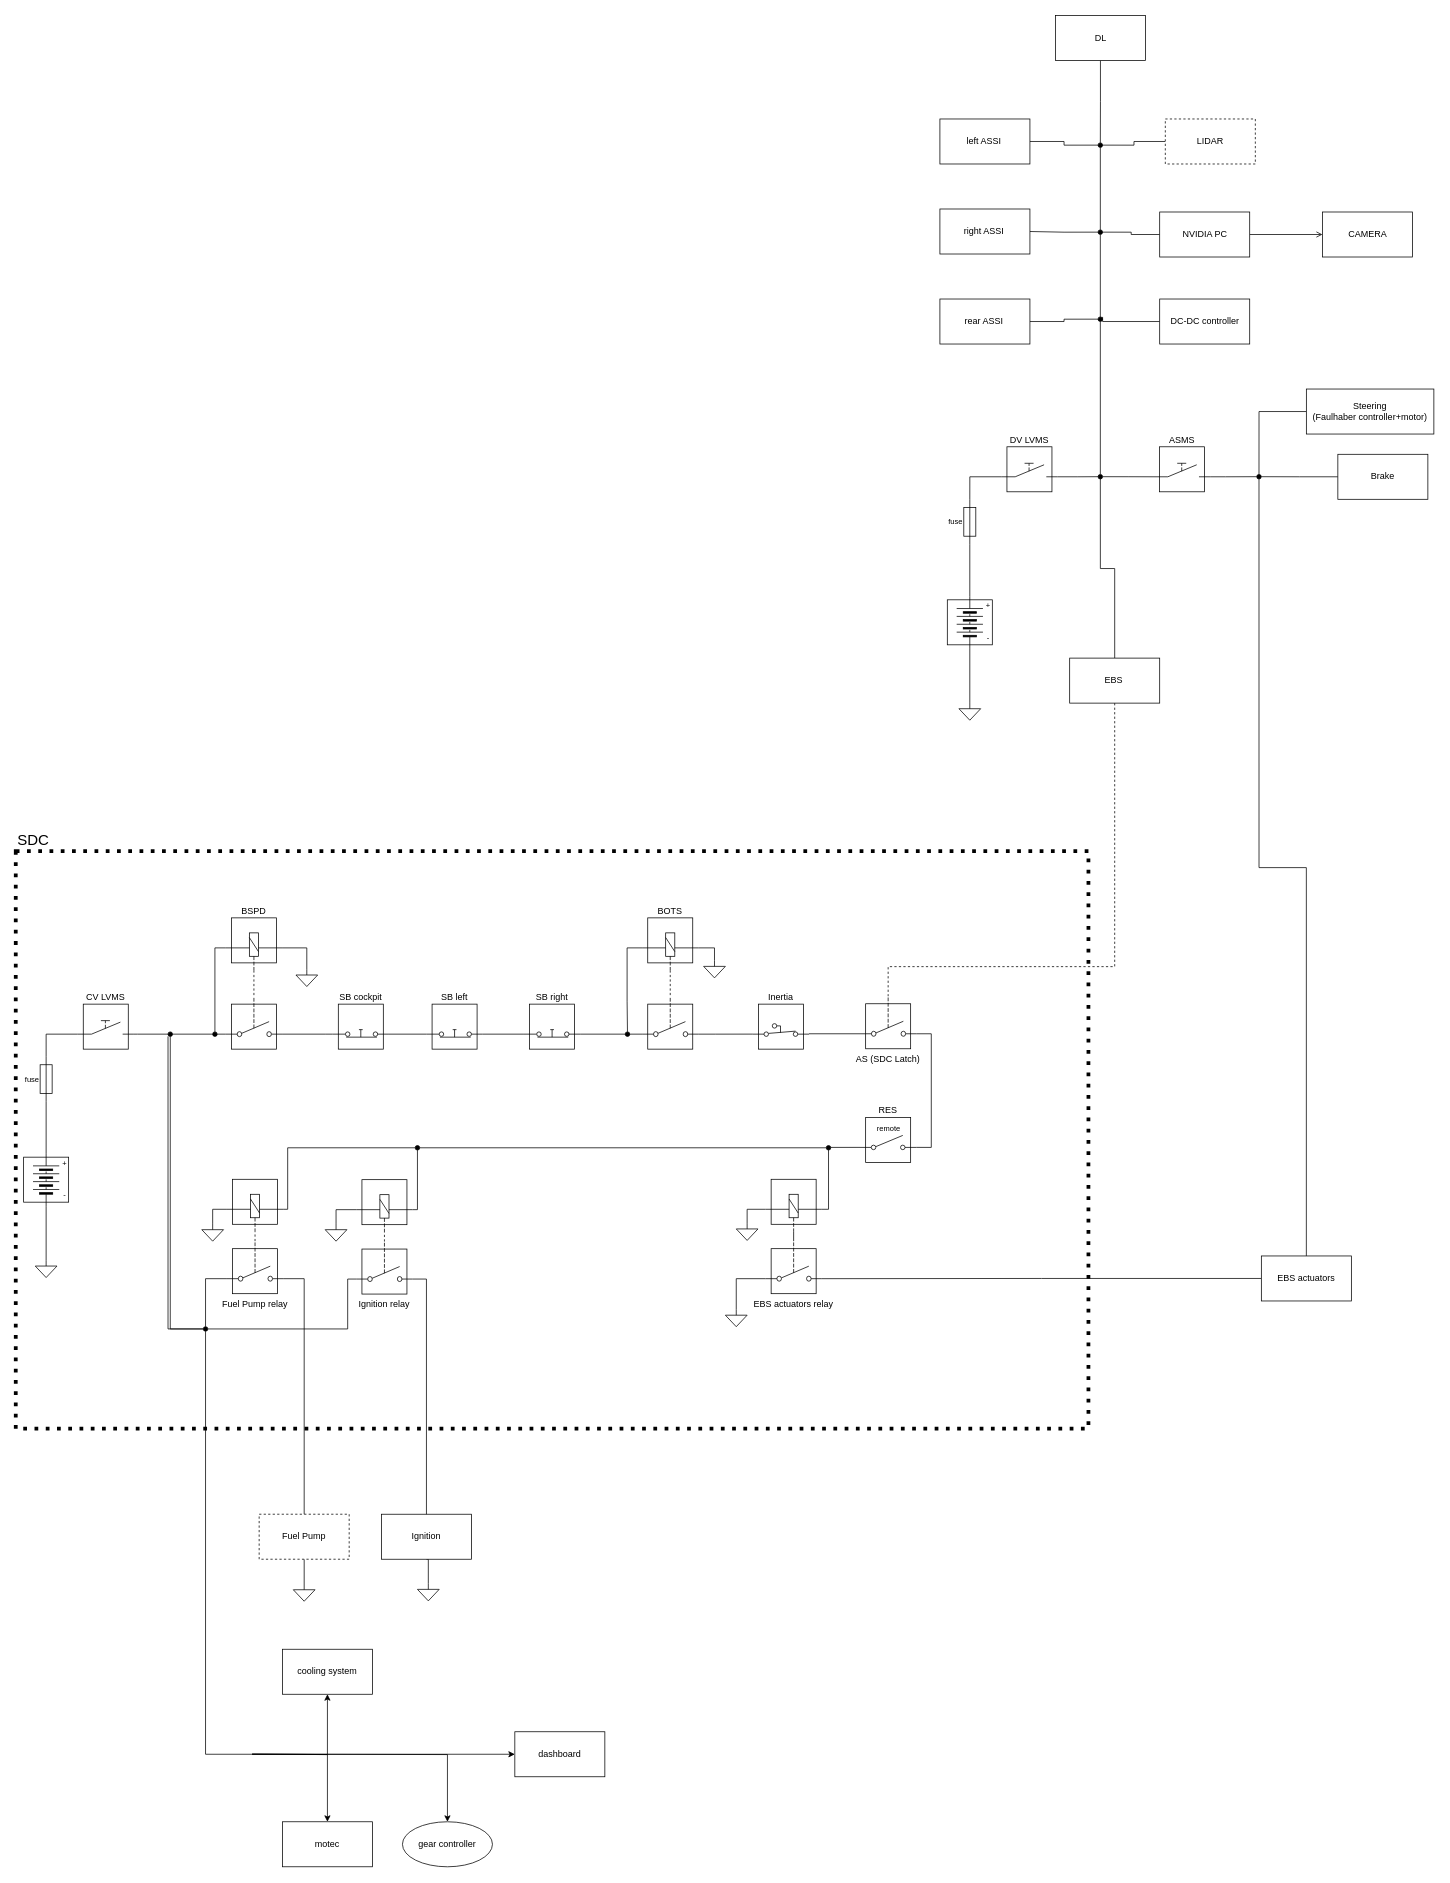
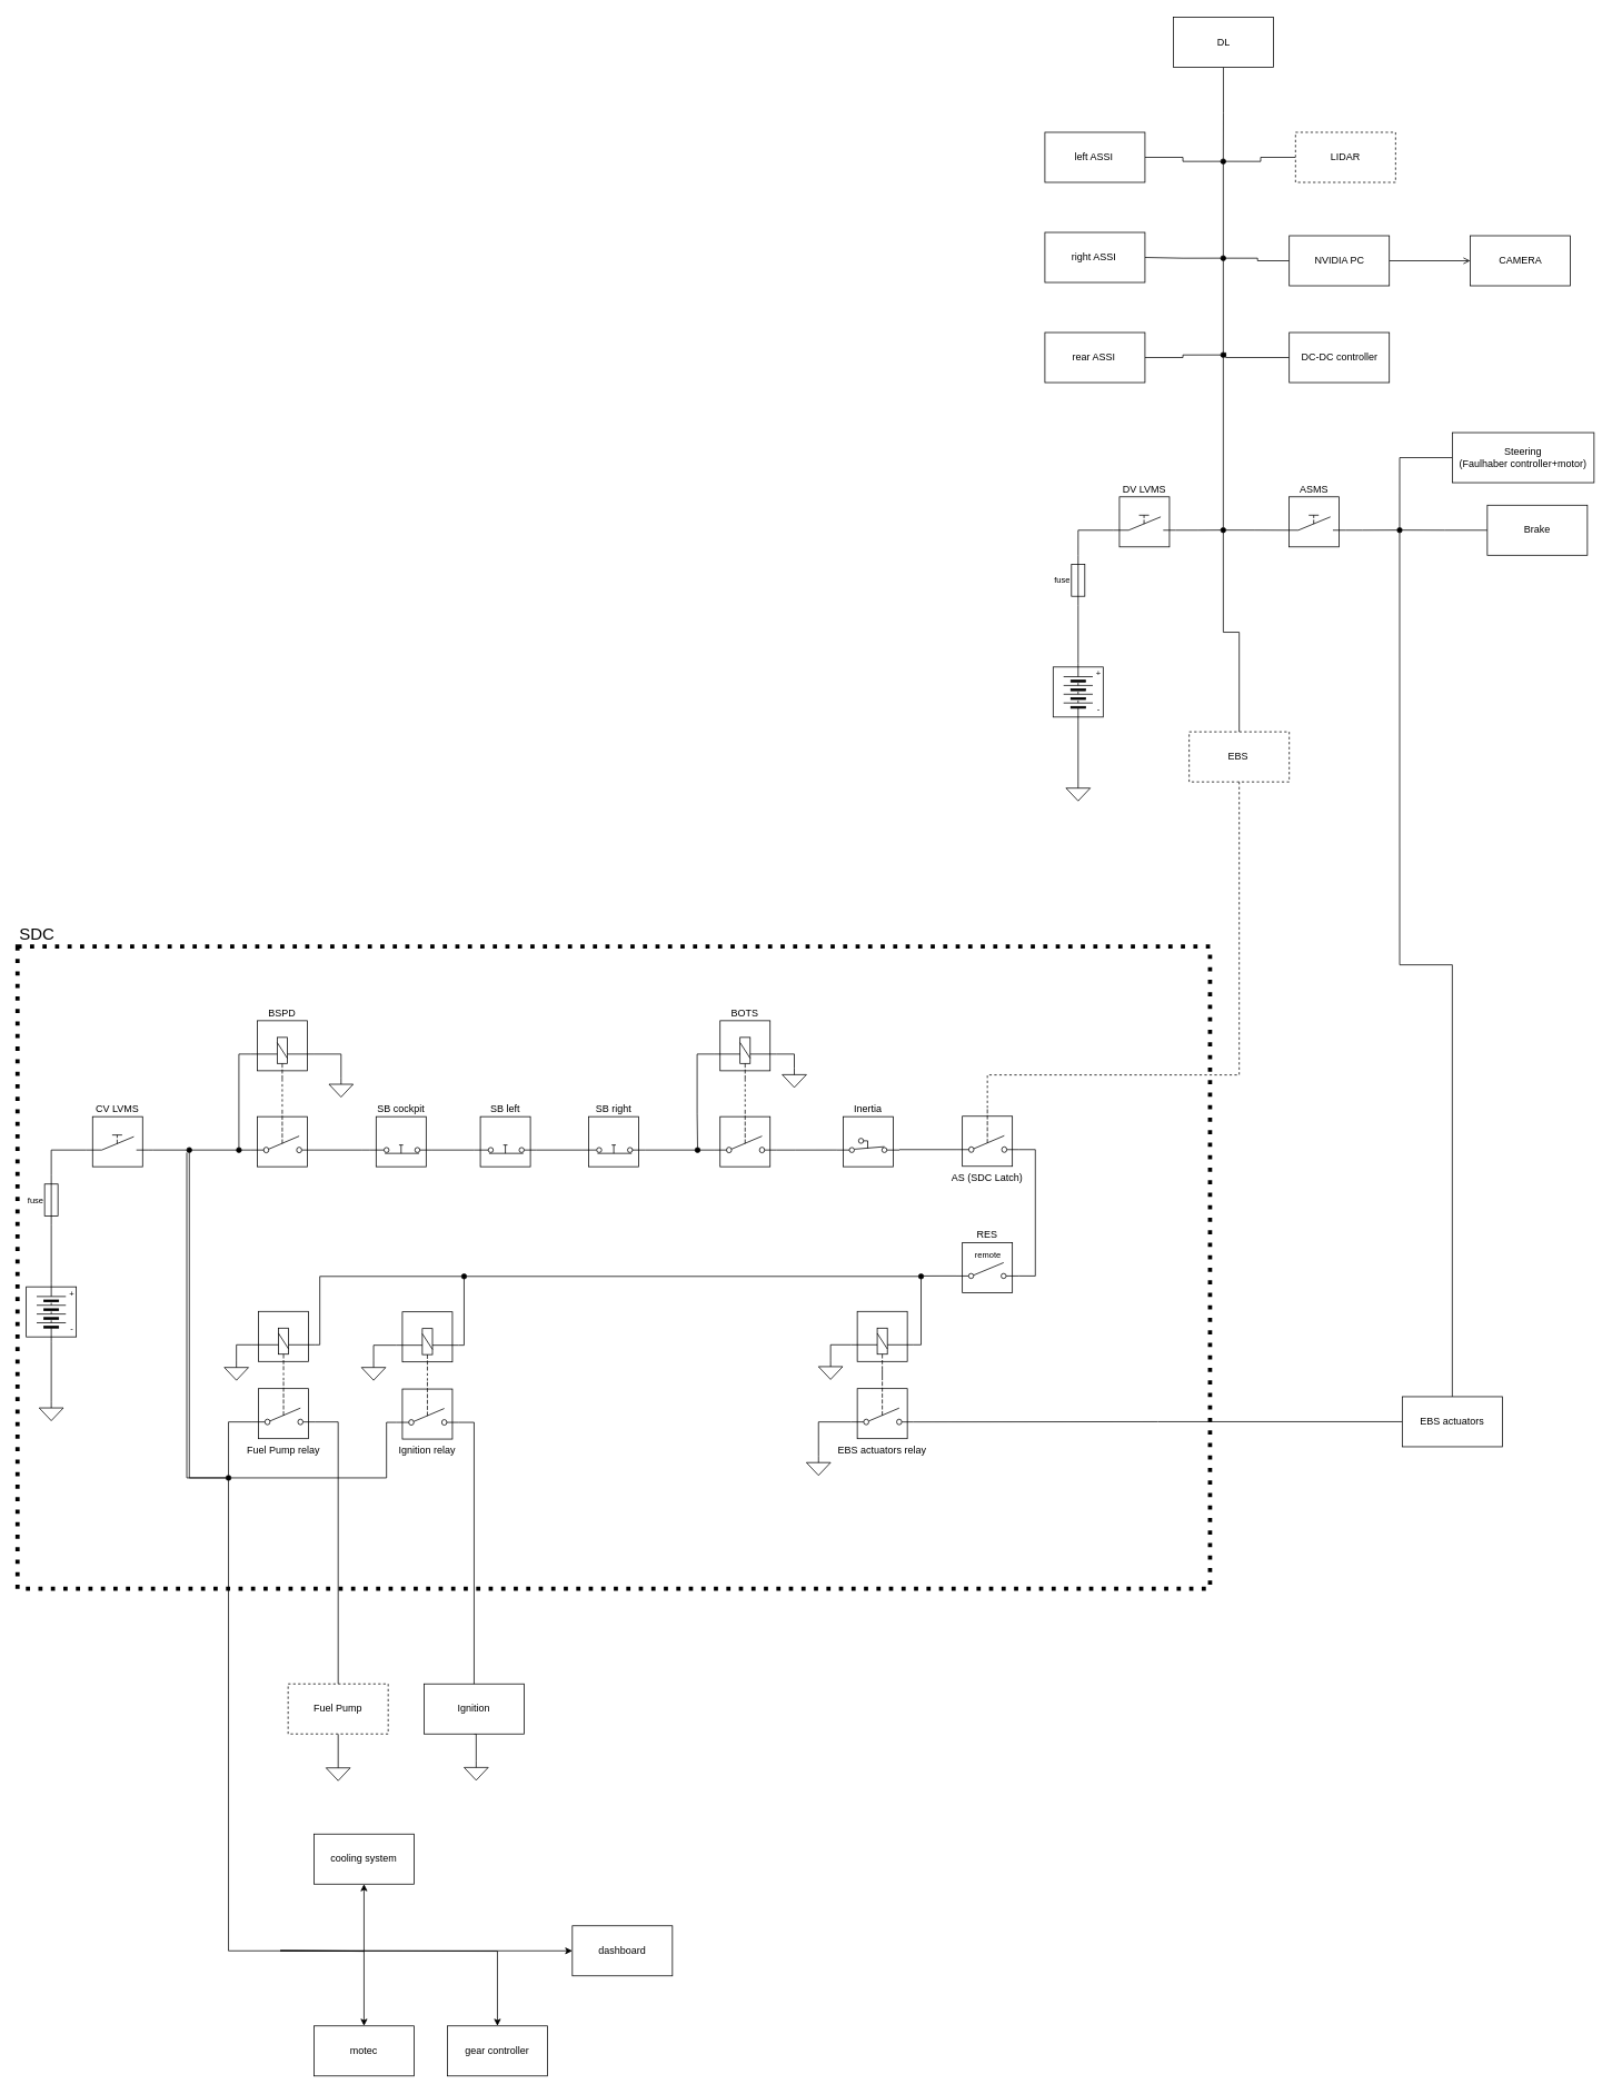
- <mxCell id="160" value="EBS&amp;nbsp;" style="rounded=0;whiteSpace=wrap;html=1;" parent="1" vertex="1"><mxGeometry x="1425.5" y="876.714" width="120" height="60" as="geometry" /></mxCell>
+ <mxCell id="160" value="EBS&amp;nbsp;" style="rounded=0;whiteSpace=wrap;html=1;dashed=1;" parent="1" vertex="1"><mxGeometry x="1425.5" y="876.714" width="120" height="60" as="geometry" /></mxCell>
- <mxCell id="9" value="gear controller" style="ellipse;whiteSpace=wrap;html=1;" parent="1" vertex="1"><mxGeometry x="536" y="2428" width="120" height="60" as="geometry" /></mxCell>
+ <mxCell id="9" value="gear controller" style="rounded=0;whiteSpace=wrap;html=1;" parent="1" vertex="1"><mxGeometry x="536" y="2428" width="120" height="60" as="geometry" /></mxCell>
